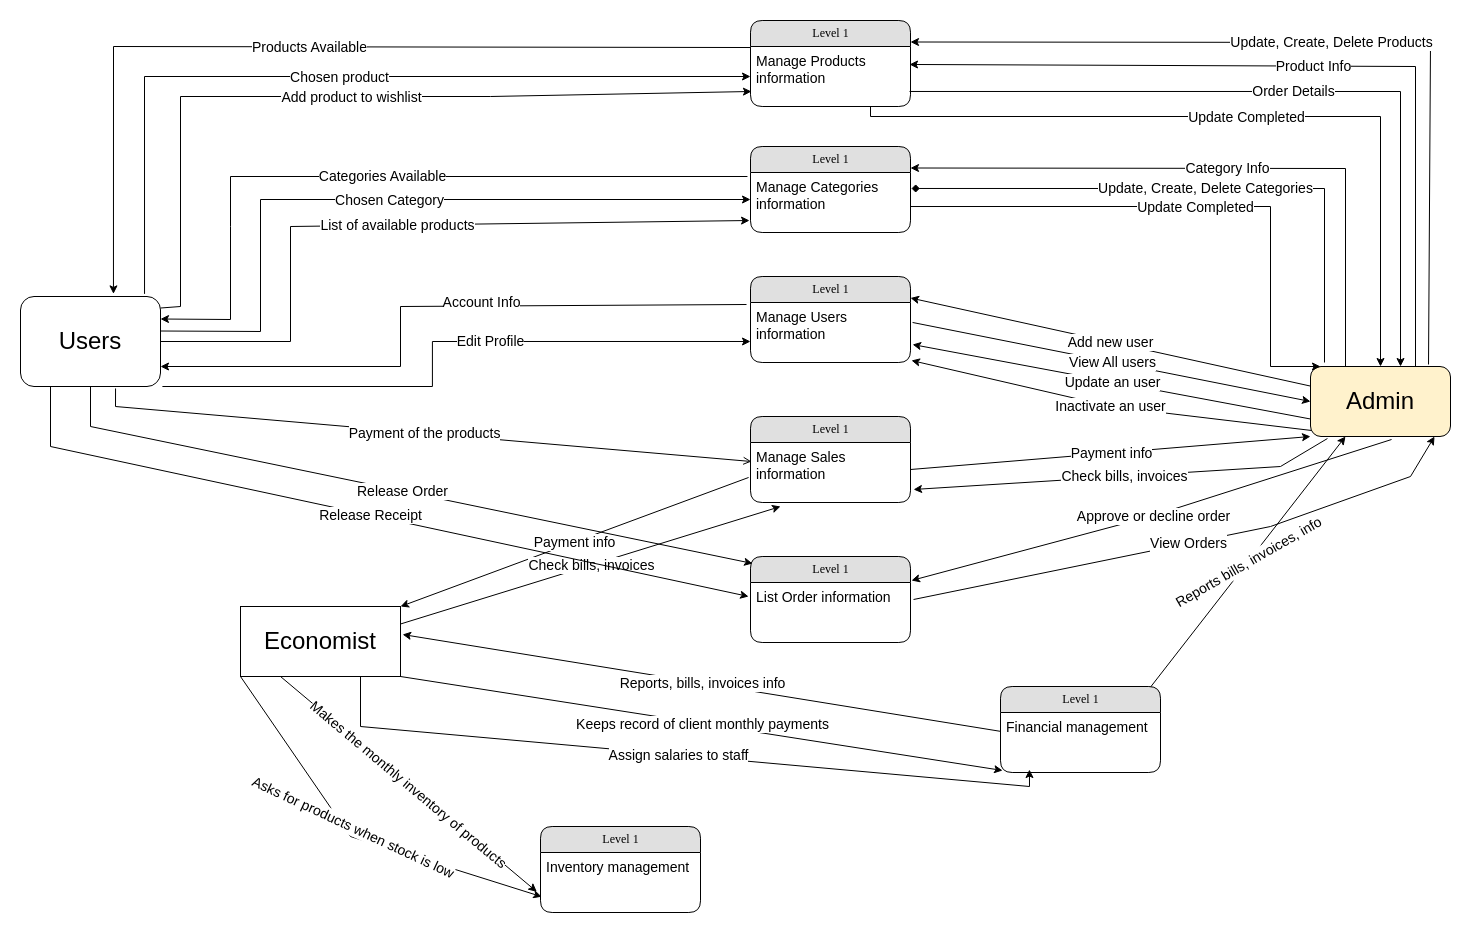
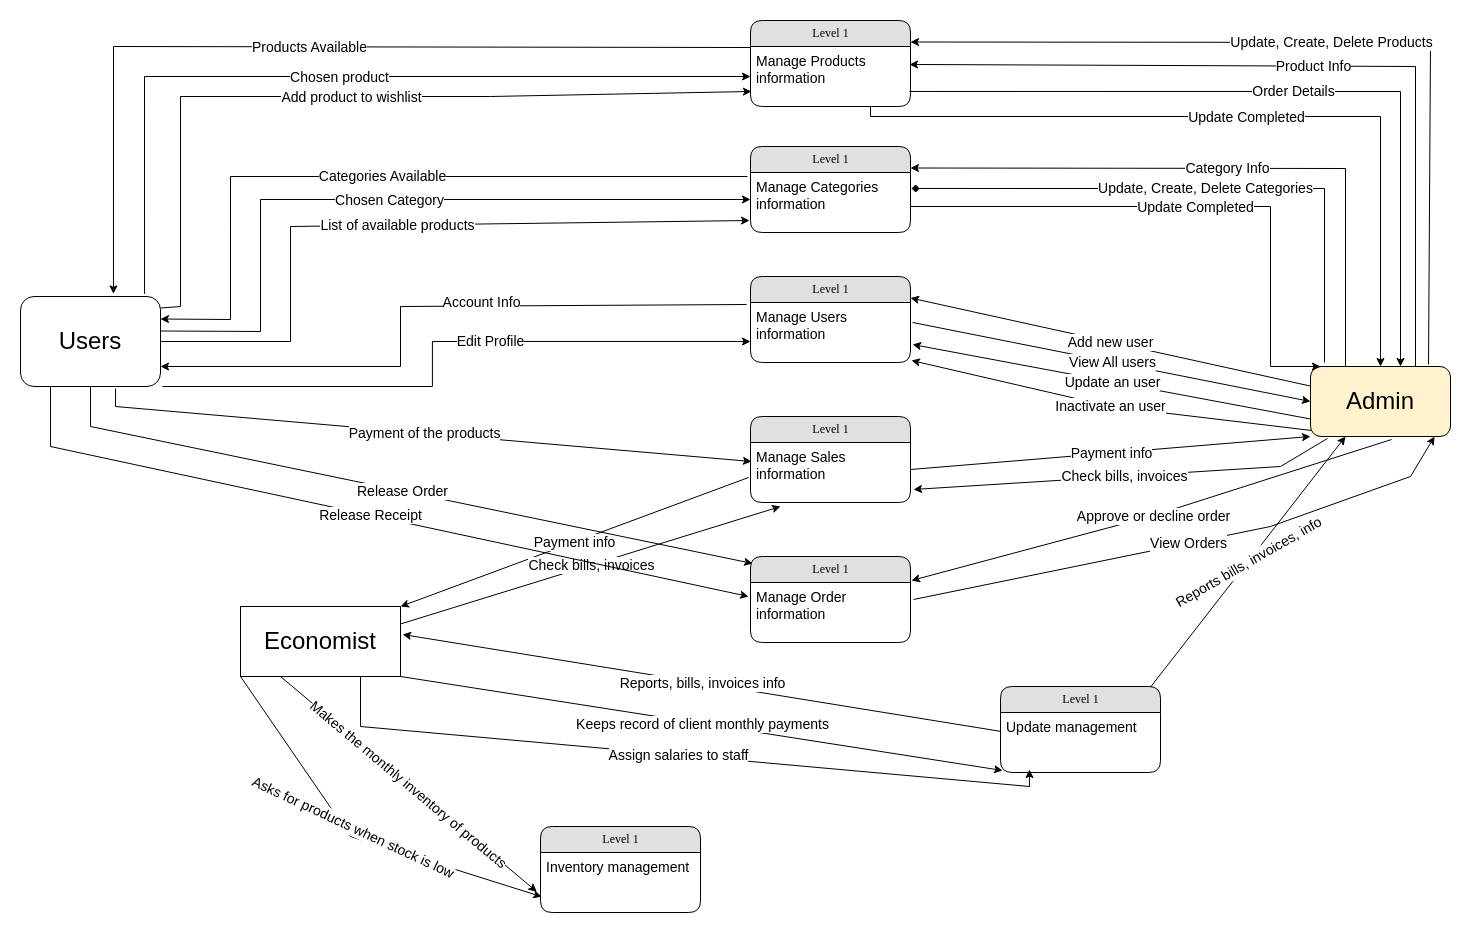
- <mxCell id="51" value="" style="endArrow=open;html=1;rounded=0;fontSize=14;exitX=0.679;exitY=1.022;exitDx=0;exitDy=0;exitPerimeter=0;entryX=0.006;entryY=0.352;entryDx=0;entryDy=0;entryPerimeter=0;" edge="1" parent="1" source="5" target="12"><mxGeometry relative="1" as="geometry"><mxPoint x="370" y="426" as="sourcePoint" /><mxPoint x="470" y="426" as="targetPoint" /><Array as="points"><mxPoint x="115" y="406" /></Array></mxGeometry></mxCell>
+ <mxCell id="51" value="" style="endArrow=classic;html=1;rounded=0;fontSize=14;exitX=0.679;exitY=1.022;exitDx=0;exitDy=0;exitPerimeter=0;entryX=0.006;entryY=0.352;entryDx=0;entryDy=0;entryPerimeter=0;" edge="1" parent="1" source="5" target="12"><mxGeometry relative="1" as="geometry"><mxPoint x="370" y="426" as="sourcePoint" /><mxPoint x="470" y="426" as="targetPoint" /><Array as="points"><mxPoint x="115" y="406" /></Array></mxGeometry></mxCell>
- <mxCell id="22" value="&lt;font style=&quot;font-size: 14px;&quot;&gt;List Order information&lt;/font&gt;" style="text;html=1;strokeColor=none;fillColor=none;spacingLeft=4;spacingRight=4;whiteSpace=wrap;overflow=hidden;rotatable=0;points=[[0,0.5],[1,0.5]];portConstraint=eastwest;" vertex="1" parent="21"><mxGeometry y="26" width="160" height="54" as="geometry" /></mxCell>
+ <mxCell id="22" value="&lt;font style=&quot;font-size: 14px;&quot;&gt;Manage Order information&lt;/font&gt;" style="text;html=1;strokeColor=none;fillColor=none;spacingLeft=4;spacingRight=4;whiteSpace=wrap;overflow=hidden;rotatable=0;points=[[0,0.5],[1,0.5]];portConstraint=eastwest;" vertex="1" parent="21"><mxGeometry y="26" width="160" height="54" as="geometry" /></mxCell>
- <mxCell id="66" value="&lt;font style=&quot;font-size: 14px;&quot;&gt;Financial management&lt;/font&gt;" style="text;html=1;strokeColor=none;fillColor=none;spacingLeft=4;spacingRight=4;whiteSpace=wrap;overflow=hidden;rotatable=0;points=[[0,0.5],[1,0.5]];portConstraint=eastwest;" vertex="1" parent="65"><mxGeometry y="26" width="160" height="54" as="geometry" /></mxCell>
+ <mxCell id="66" value="&lt;font style=&quot;font-size: 14px;&quot;&gt;Update management&lt;/font&gt;" style="text;html=1;strokeColor=none;fillColor=none;spacingLeft=4;spacingRight=4;whiteSpace=wrap;overflow=hidden;rotatable=0;points=[[0,0.5],[1,0.5]];portConstraint=eastwest;" vertex="1" parent="65"><mxGeometry y="26" width="160" height="54" as="geometry" /></mxCell>
